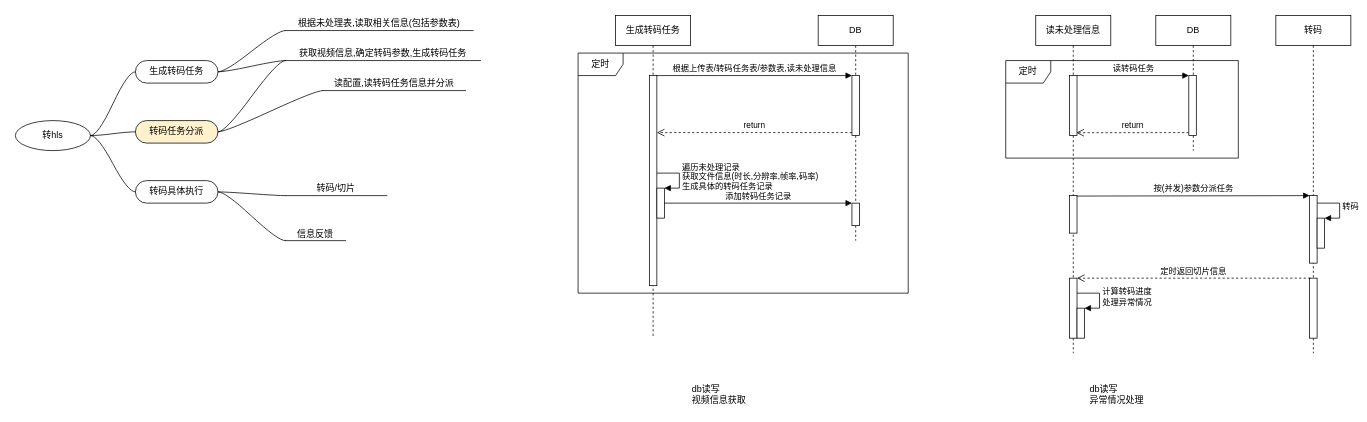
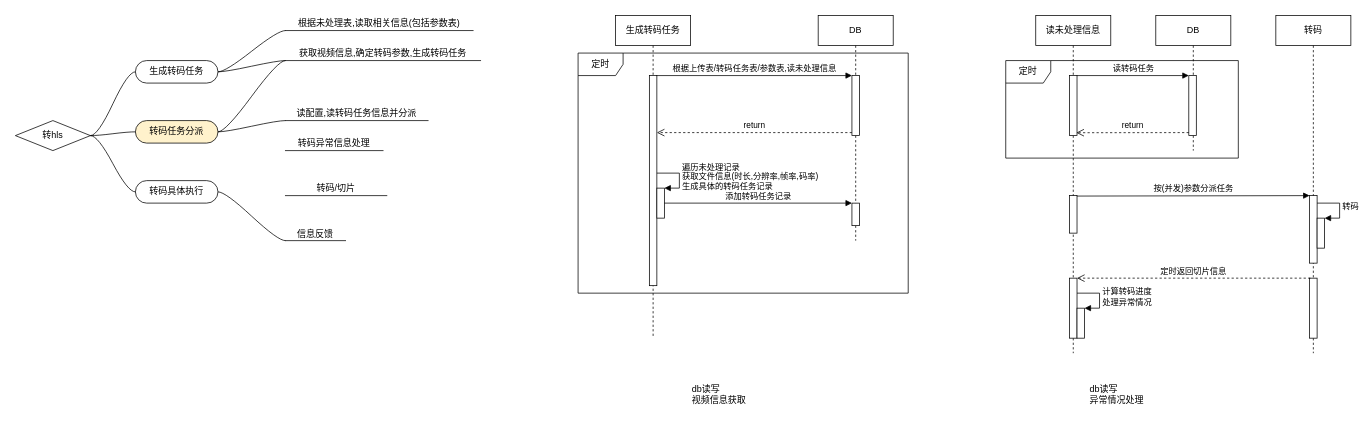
- <mxCell id="13" value="读配置,读转码任务信息并分派" style="whiteSpace=wrap;html=1;shape=partialRectangle;top=0;left=0;bottom=1;right=0;points=[[0,1],[1,1]];strokeColor=#000000;fillColor=none;align=center;verticalAlign=bottom;routingCenterY=0.5;snapToPoint=1;recursiveResize=0;autosize=1;treeFolding=1;treeMoving=1;newEdgeStyle={&quot;edgeStyle&quot;:&quot;entityRelationEdgeStyle&quot;,&quot;startArrow&quot;:&quot;none&quot;,&quot;endArrow&quot;:&quot;none&quot;,&quot;segment&quot;:10,&quot;curved&quot;:1};" parent="1" vertex="1"><mxGeometry x="430" y="100" width="190" height="20" as="geometry" /></mxCell>
+ <mxCell id="13" value="读配置,读转码任务信息并分派" style="whiteSpace=wrap;html=1;shape=partialRectangle;top=0;left=0;bottom=1;right=0;points=[[0,1],[1,1]];strokeColor=#000000;fillColor=none;align=center;verticalAlign=bottom;routingCenterY=0.5;snapToPoint=1;recursiveResize=0;autosize=1;treeFolding=1;treeMoving=1;newEdgeStyle={&quot;edgeStyle&quot;:&quot;entityRelationEdgeStyle&quot;,&quot;startArrow&quot;:&quot;none&quot;,&quot;endArrow&quot;:&quot;none&quot;,&quot;segment&quot;:10,&quot;curved&quot;:1};" parent="1" vertex="1"><mxGeometry x="380" y="140" width="190" height="20" as="geometry" /></mxCell>
- <mxCell id="2" value="转hls" style="ellipse;whiteSpace=wrap;html=1;align=center;newEdgeStyle={&quot;edgeStyle&quot;:&quot;entityRelationEdgeStyle&quot;,&quot;startArrow&quot;:&quot;none&quot;,&quot;endArrow&quot;:&quot;none&quot;,&quot;segment&quot;:10,&quot;curved&quot;:1};treeFolding=1;treeMoving=1;" parent="1" vertex="1"><mxGeometry x="20" y="160" width="100" height="40" as="geometry" /></mxCell>
+ <mxCell id="2" value="转hls" style="rhombus;whiteSpace=wrap;html=1;align=center;newEdgeStyle={&quot;edgeStyle&quot;:&quot;entityRelationEdgeStyle&quot;,&quot;startArrow&quot;:&quot;none&quot;,&quot;endArrow&quot;:&quot;none&quot;,&quot;segment&quot;:10,&quot;curved&quot;:1};treeFolding=1;treeMoving=1;" parent="1" vertex="1"><mxGeometry x="20" y="160" width="100" height="40" as="geometry" /></mxCell>
+ <mxCell id="15" value="转码异常信息处理" style="whiteSpace=wrap;html=1;shape=partialRectangle;top=0;left=0;bottom=1;right=0;points=[[0,1],[1,1]];strokeColor=#000000;fillColor=none;align=center;verticalAlign=bottom;routingCenterY=0.5;snapToPoint=1;recursiveResize=0;autosize=1;treeFolding=1;treeMoving=1;newEdgeStyle={&quot;edgeStyle&quot;:&quot;entityRelationEdgeStyle&quot;,&quot;startArrow&quot;:&quot;none&quot;,&quot;endArrow&quot;:&quot;none&quot;,&quot;segment&quot;:10,&quot;curved&quot;:1};" parent="1" vertex="1"><mxGeometry x="380" y="180" width="130" height="20" as="geometry" /></mxCell>
- <mxCell id="18" value="" style="edgeStyle=entityRelationEdgeStyle;startArrow=none;endArrow=none;segment=10;curved=1;" parent="1" source="11" target="17" edge="1"><mxGeometry relative="1" as="geometry"><mxPoint x="390" y="280" as="sourcePoint" /></mxGeometry></mxCell>
